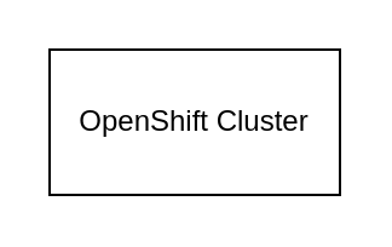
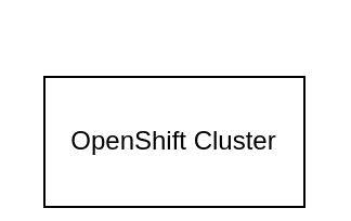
- <mxCell id="2" value="OpenShift Cluster" style="rounded=0;whiteSpace=wrap;html=1;" vertex="1" parent="1"><mxGeometry x="20" y="20" width="120" height="60" as="geometry" /></mxCell>
+ <mxCell id="2" value="OpenShift Cluster" style="rounded=0;whiteSpace=wrap;html=1;" vertex="1" parent="1"><mxGeometry x="20" y="35" width="120" height="60" as="geometry" /></mxCell>
